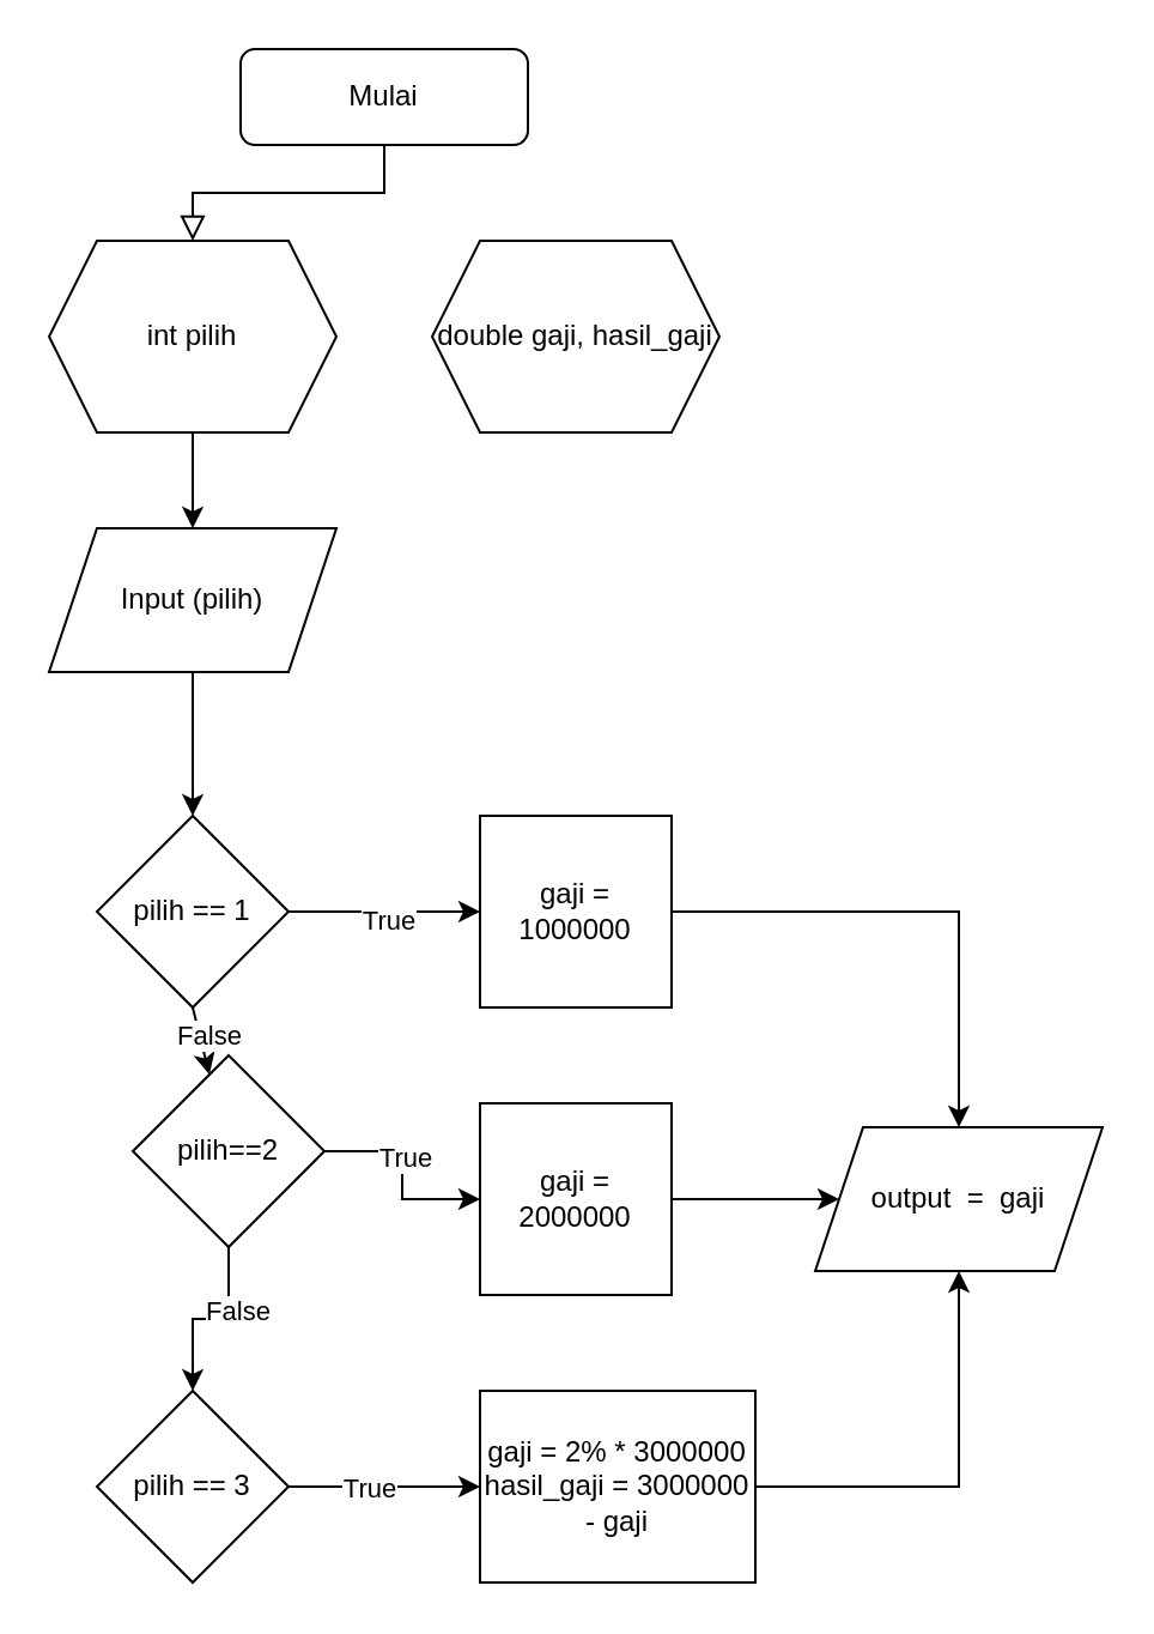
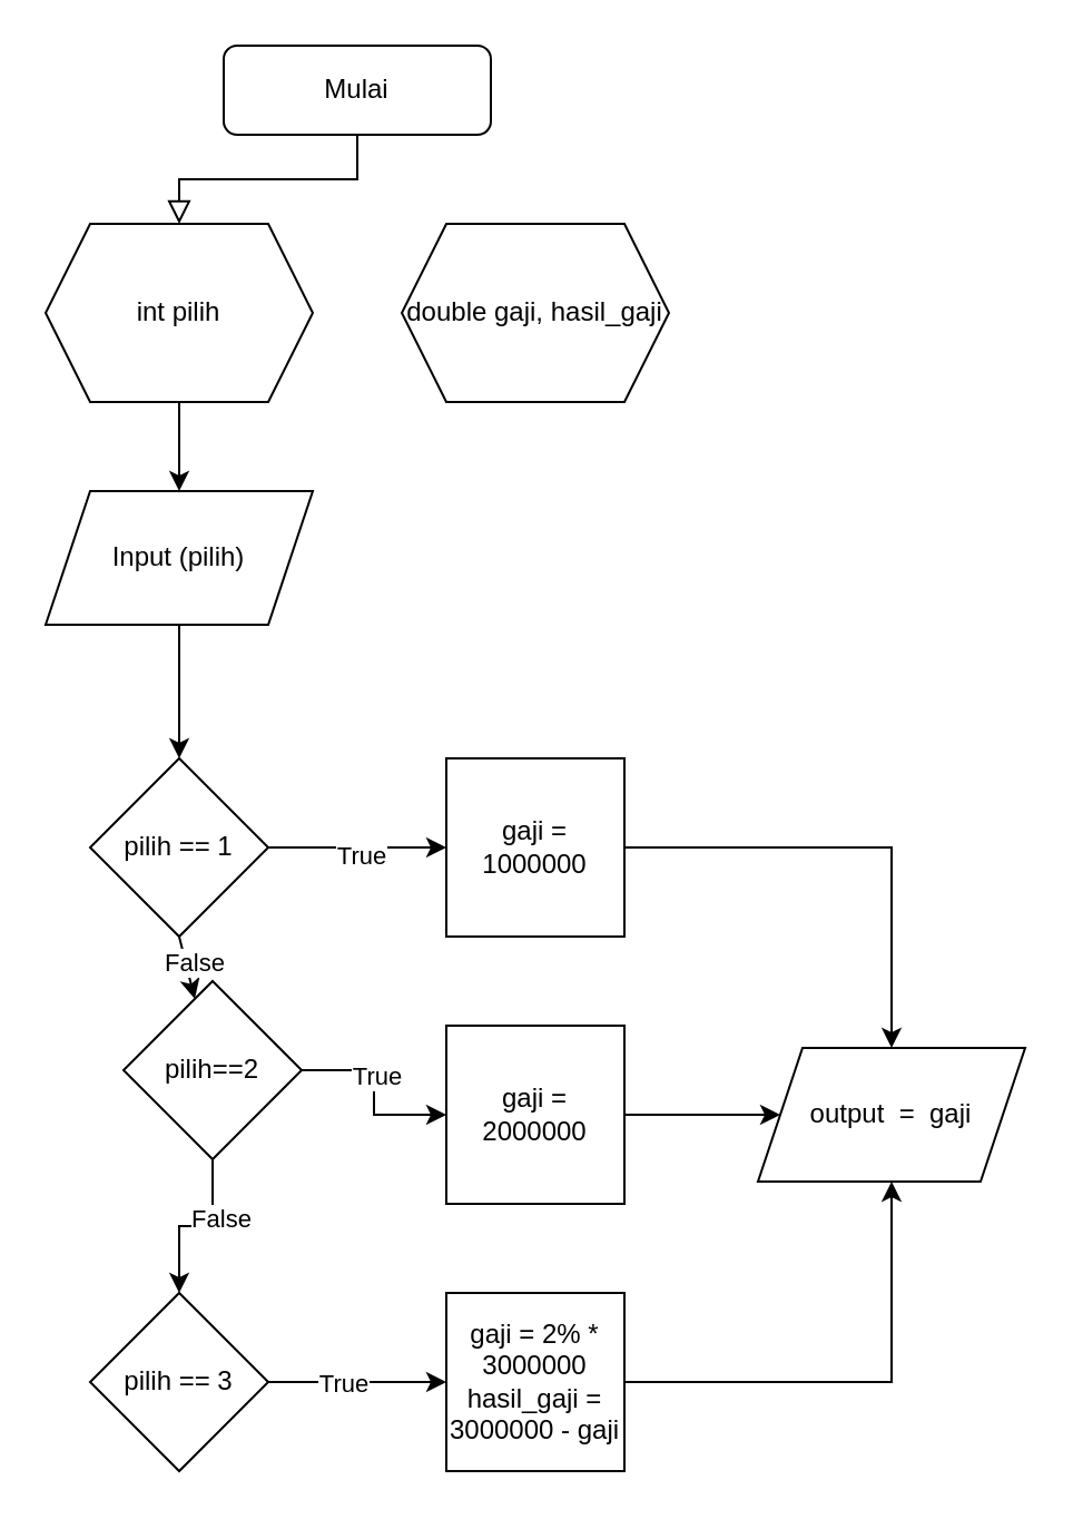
- <mxCell id="27" value="gaji = 2% * 3000000&lt;br&gt;hasil_gaji = 3000000 - gaji" style="whiteSpace=wrap;html=1;aspect=fixed;" vertex="1" parent="1"><mxGeometry x="200" y="580" width="115" height="80" as="geometry" /></mxCell>
+ <mxCell id="27" value="gaji = 2% * 3000000&lt;br&gt;hasil_gaji = 3000000 - gaji" style="whiteSpace=wrap;html=1;aspect=fixed;" vertex="1" parent="1"><mxGeometry x="200" y="580" width="80" height="80" as="geometry" /></mxCell>
